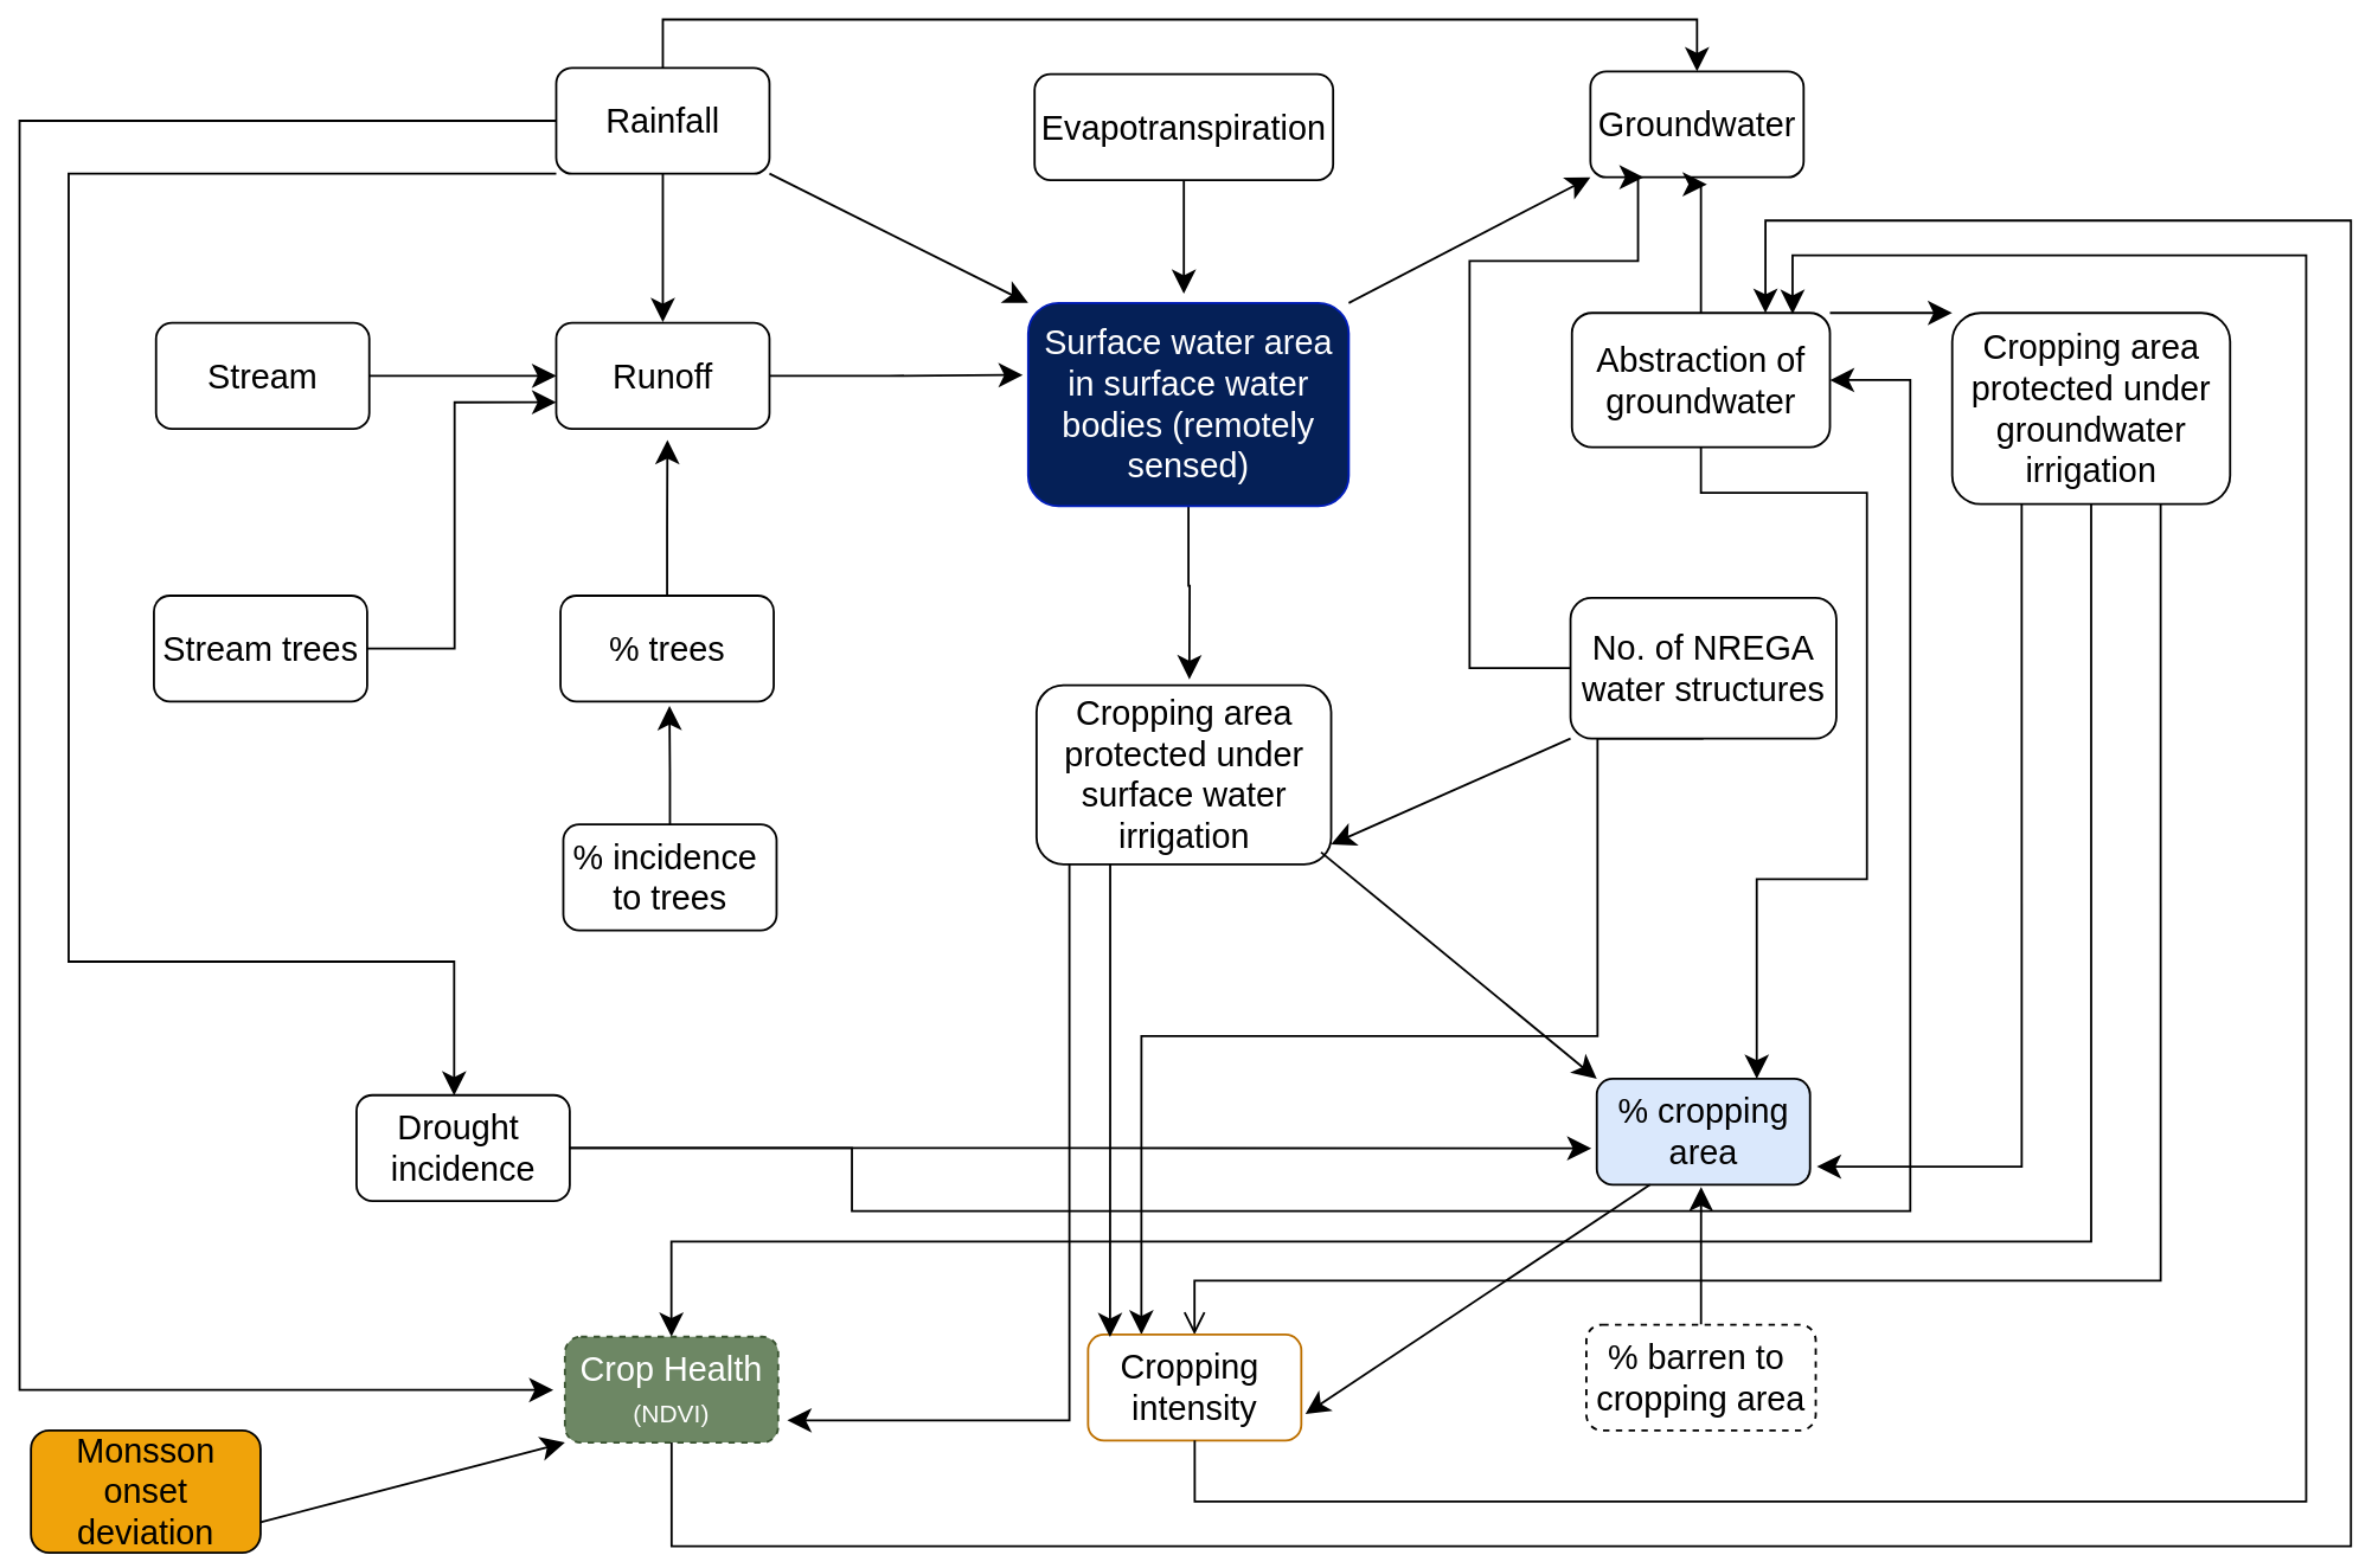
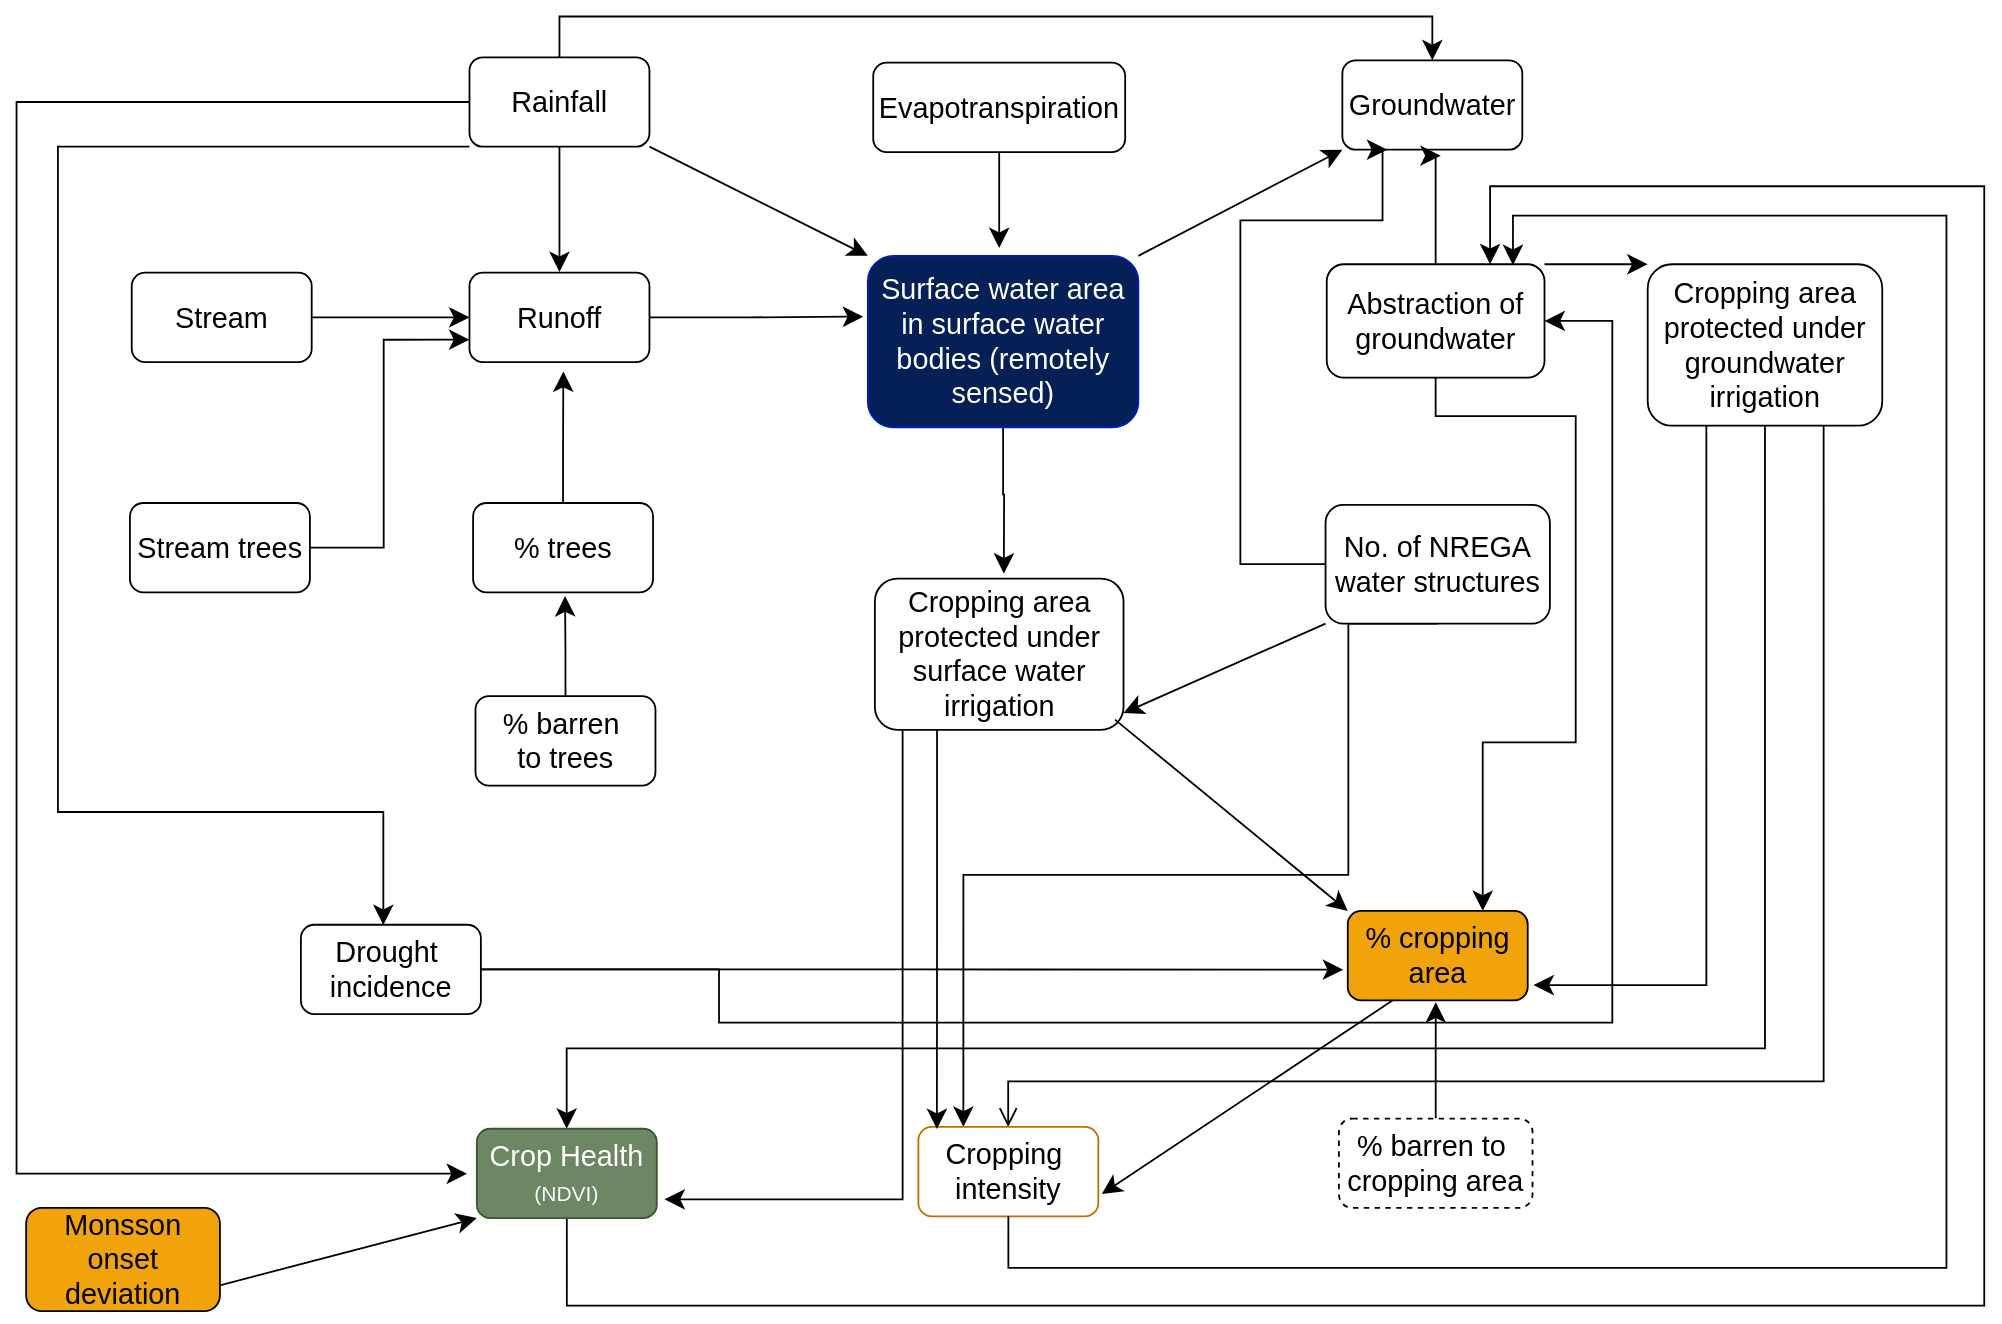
- <mxCell id="18" value="% incidence&amp;nbsp;&lt;br&gt;to trees" style="rounded=1;whiteSpace=wrap;html=1;fontSize=48;labelBackgroundColor=none;strokeWidth=3;" parent="1" vertex="1"><mxGeometry x="785" y="1153" width="300" height="149" as="geometry" /></mxCell>
+ <mxCell id="18" value="% barren&amp;nbsp;&lt;br&gt;to trees" style="rounded=1;whiteSpace=wrap;html=1;fontSize=48;labelBackgroundColor=none;strokeWidth=3;" parent="1" vertex="1"><mxGeometry x="785" y="1153" width="300" height="149" as="geometry" /></mxCell>
- <mxCell id="36" value="&lt;font style=&quot;font-size: 48px;&quot;&gt;% cropping area&lt;/font&gt;" style="rounded=1;whiteSpace=wrap;html=1;labelBackgroundColor=none;strokeWidth=3;fillColor=#dae8fc;" parent="1" vertex="1"><mxGeometry x="2239" y="1511" width="300" height="149" as="geometry" /></mxCell>
+ <mxCell id="36" value="&lt;font style=&quot;font-size: 48px;&quot;&gt;% cropping area&lt;/font&gt;" style="rounded=1;whiteSpace=wrap;html=1;labelBackgroundColor=none;strokeWidth=3;fillColor=#f0a30a;" parent="1" vertex="1"><mxGeometry x="2239" y="1511" width="300" height="149" as="geometry" /></mxCell>
- <mxCell id="38" value="Crop Health &lt;font style=&quot;font-size: 35px;&quot;&gt;(NDVI)&lt;/font&gt;" style="rounded=1;whiteSpace=wrap;html=1;fontSize=48;labelBackgroundColor=none;fillColor=#6d8764;strokeColor=#3A5431;fontColor=#ffffff;strokeWidth=3;dashed=1;" parent="1" vertex="1"><mxGeometry x="787.25" y="1874" width="300" height="149" as="geometry" /></mxCell>
+ <mxCell id="38" value="Crop Health &lt;font style=&quot;font-size: 35px;&quot;&gt;(NDVI)&lt;/font&gt;" style="rounded=1;whiteSpace=wrap;html=1;fontSize=48;labelBackgroundColor=none;fillColor=#6d8764;strokeColor=#3A5431;fontColor=#ffffff;strokeWidth=3;" parent="1" vertex="1"><mxGeometry x="787.25" y="1874" width="300" height="149" as="geometry" /></mxCell>
